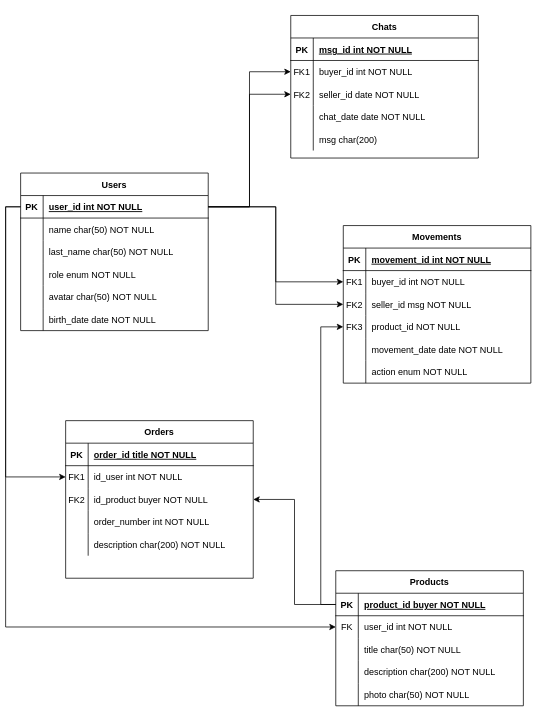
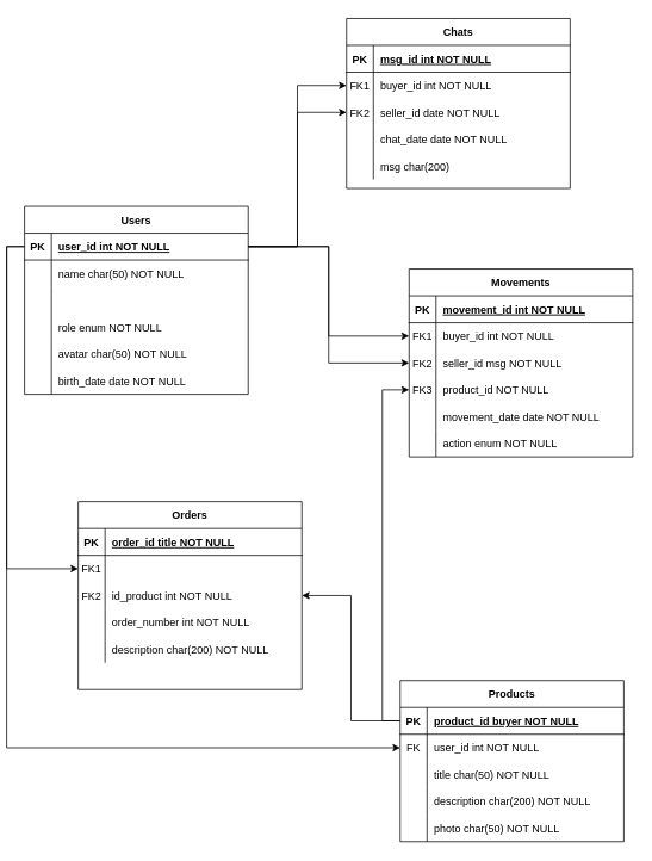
- <mxCell id="27" value="last_name char(50) NOT NULL" style="shape=partialRectangle;overflow=hidden;connectable=0;fillColor=none;top=0;left=0;bottom=0;right=0;align=left;spacingLeft=6;" parent="25" vertex="1"><mxGeometry x="30" width="220" height="30" as="geometry" /></mxCell>
- <mxCell id="43" value="id_user int NOT NULL" style="shape=partialRectangle;overflow=hidden;connectable=0;fillColor=none;top=0;left=0;bottom=0;right=0;align=left;spacingLeft=6;" parent="41" vertex="1"><mxGeometry x="30" width="220" height="30" as="geometry" /></mxCell>
- <mxCell id="46" value="id_product buyer NOT NULL" style="shape=partialRectangle;overflow=hidden;connectable=0;fillColor=none;top=0;left=0;bottom=0;right=0;align=left;spacingLeft=6;" parent="44" vertex="1"><mxGeometry x="30" width="220" height="30" as="geometry" /></mxCell>
+ <mxCell id="46" value="id_product int NOT NULL" style="shape=partialRectangle;overflow=hidden;connectable=0;fillColor=none;top=0;left=0;bottom=0;right=0;align=left;spacingLeft=6;" parent="44" vertex="1"><mxGeometry x="30" width="220" height="30" as="geometry" /></mxCell>
